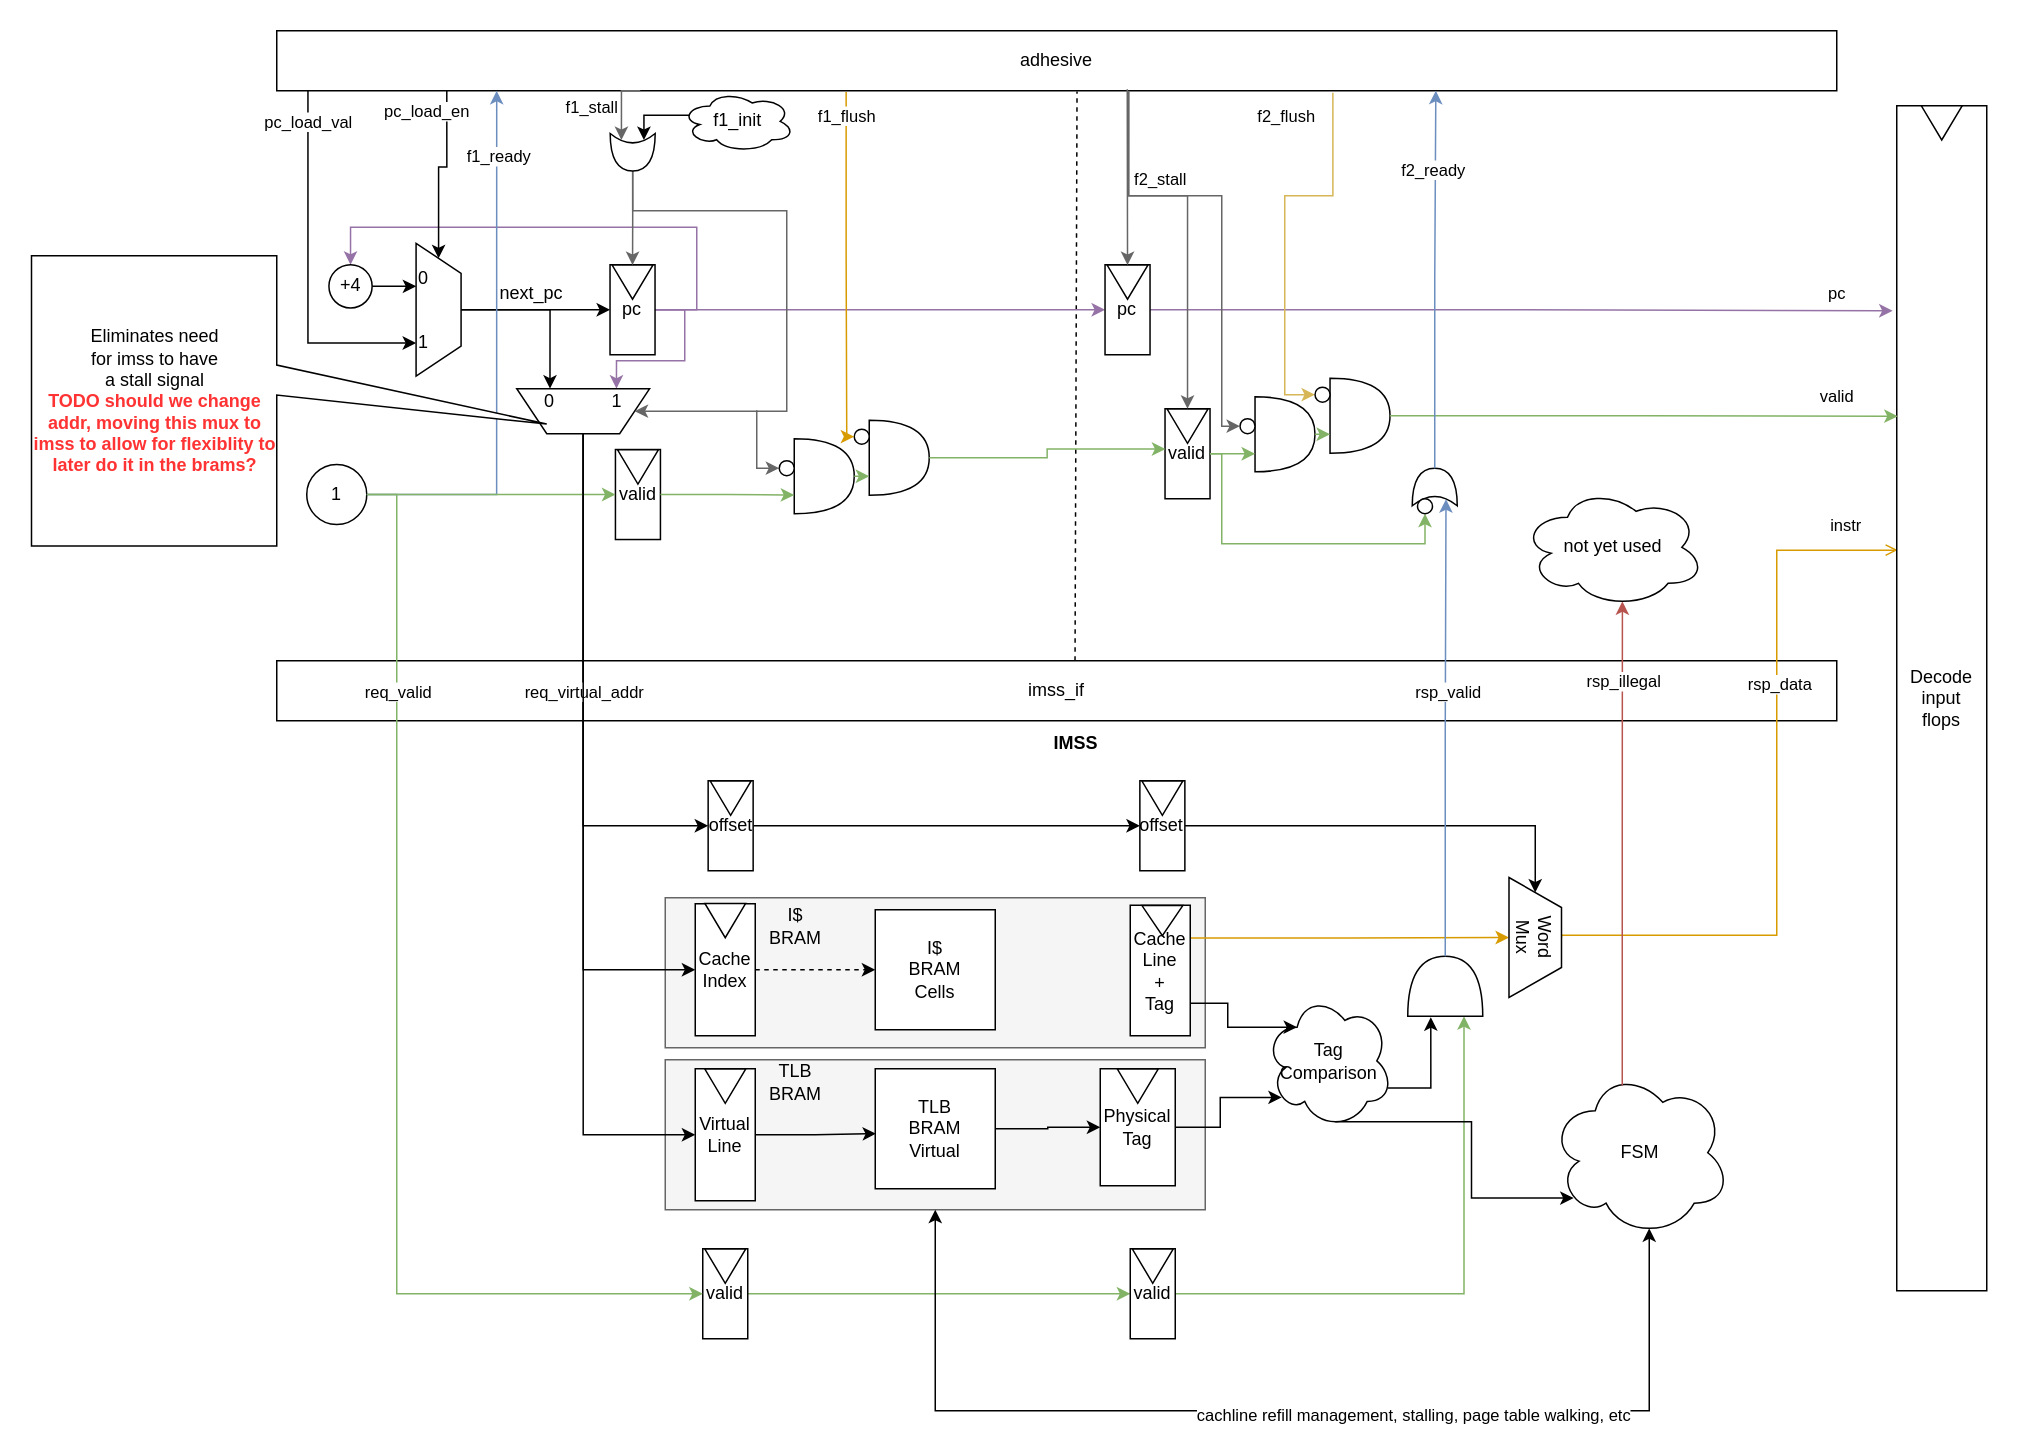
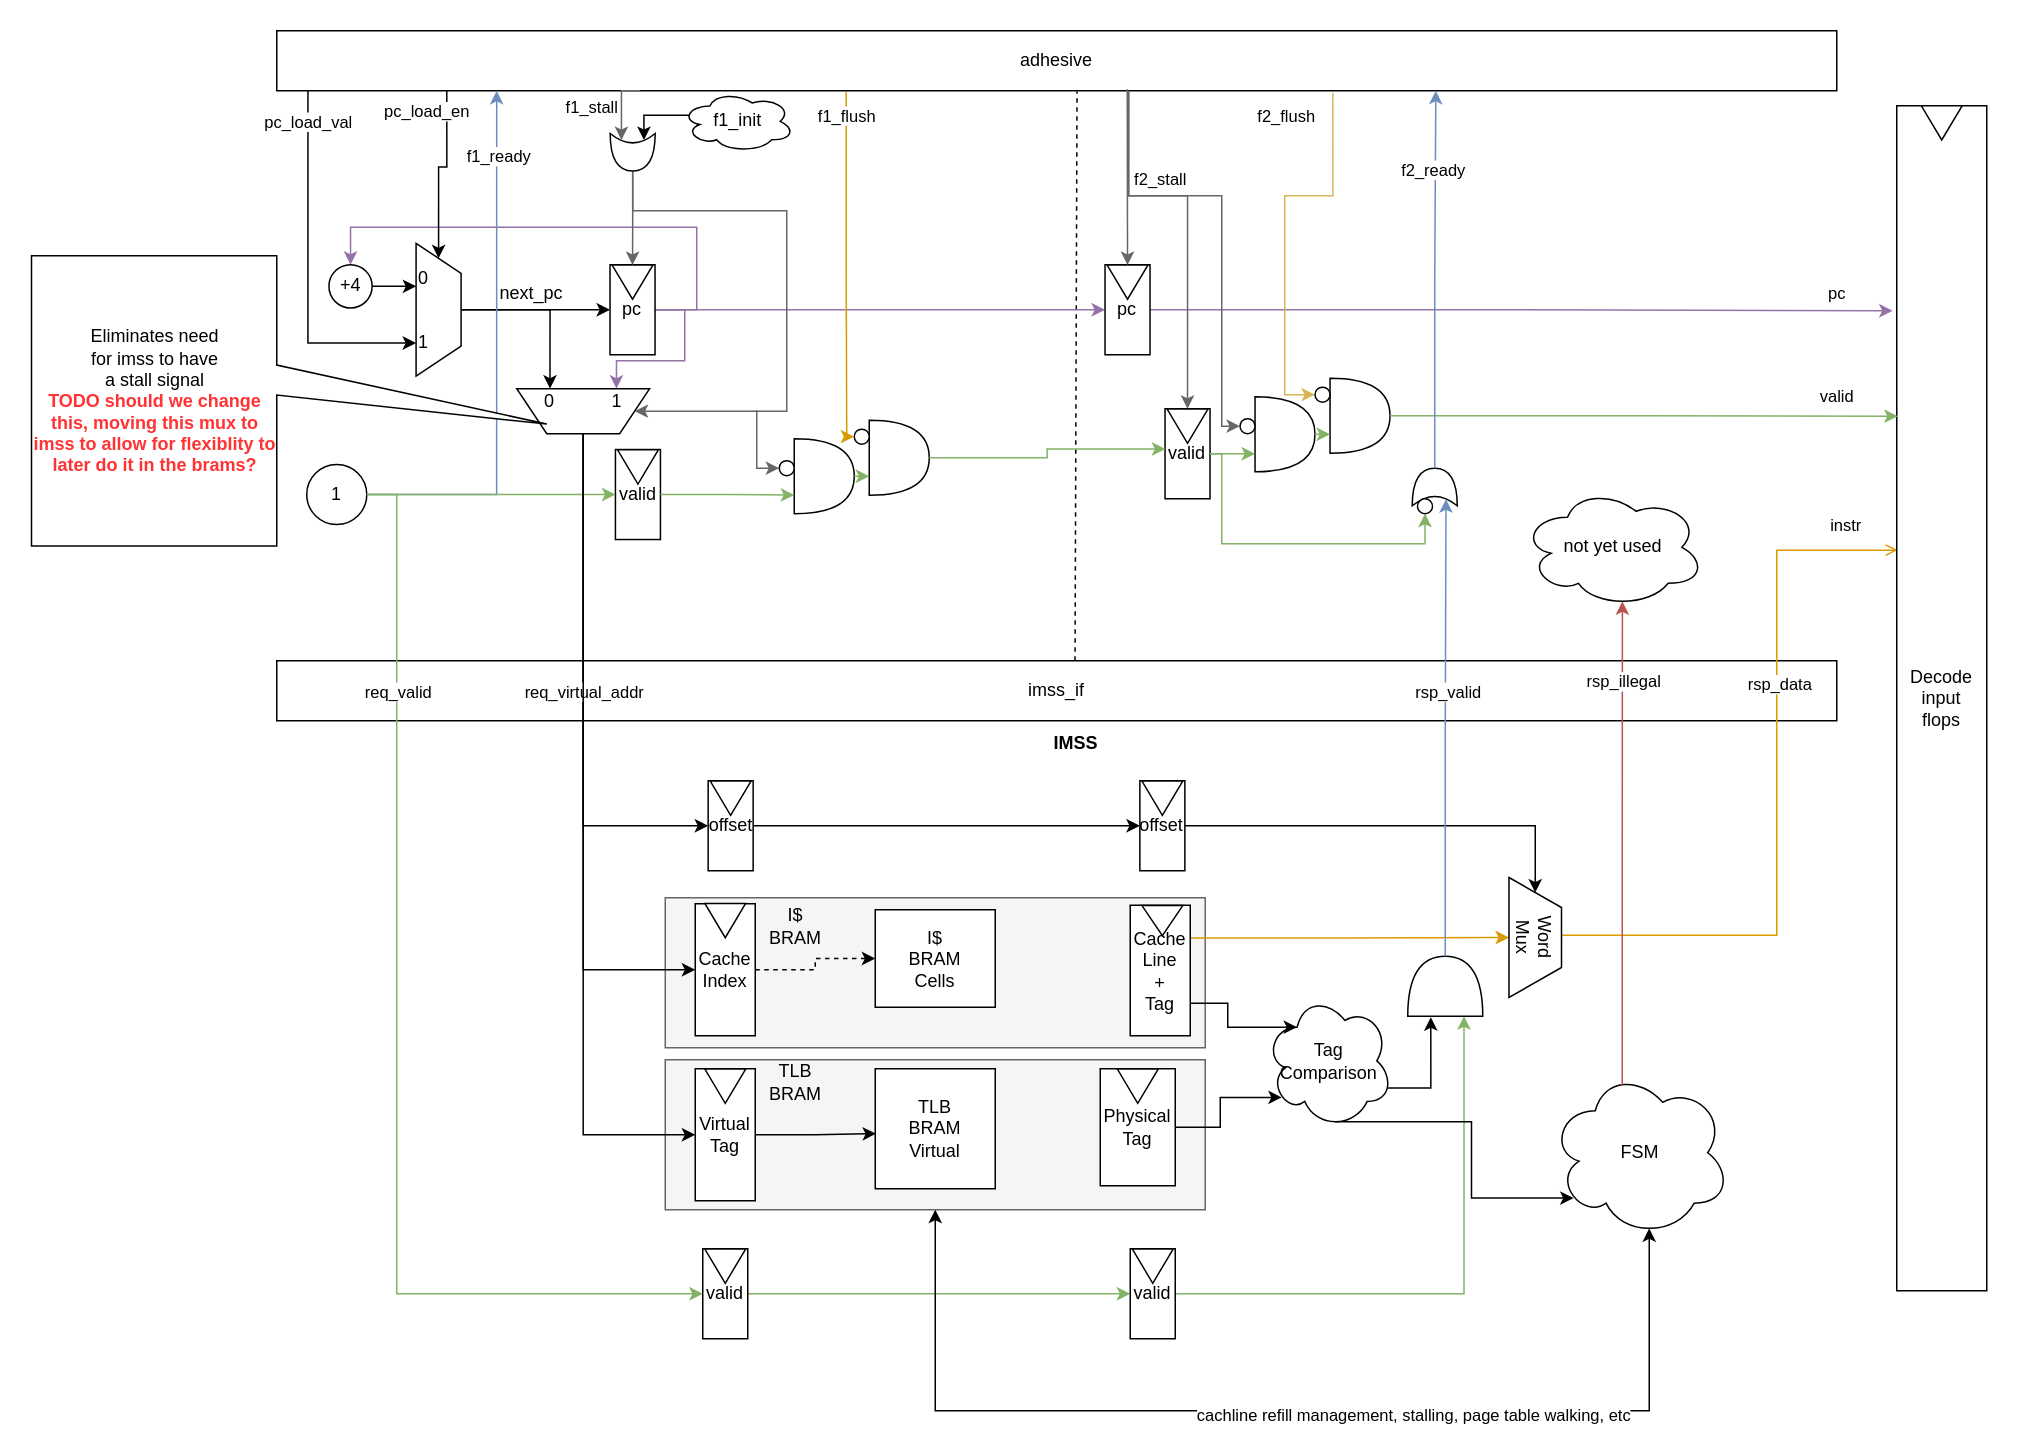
- <mxCell id="94" value="Eliminates need&lt;div&gt;for imss to have&lt;/div&gt;&lt;div&gt;a stall signal&lt;/div&gt;&lt;div&gt;&lt;b&gt;&lt;font color=&quot;#ff3333&quot;&gt;TODO should we change addr, moving this mux to imss to allow for flexiblity to later do it in the brams?&lt;/font&gt;&lt;/b&gt;&lt;/div&gt;" style="shape=callout;whiteSpace=wrap;html=1;perimeter=calloutPerimeter;direction=north;size=180;position=0.52;position2=0.42;" vertex="1" parent="1"><mxGeometry x="20.5" y="170" width="343.5" height="193.5" as="geometry" /></mxCell>
+ <mxCell id="94" value="Eliminates need&lt;div&gt;for imss to have&lt;/div&gt;&lt;div&gt;a stall signal&lt;/div&gt;&lt;div&gt;&lt;b&gt;&lt;font color=&quot;#ff3333&quot;&gt;TODO should we change this, moving this mux to imss to allow for flexiblity to later do it in the brams?&lt;/font&gt;&lt;/b&gt;&lt;/div&gt;" style="shape=callout;whiteSpace=wrap;html=1;perimeter=calloutPerimeter;direction=north;size=180;position=0.52;position2=0.42;" vertex="1" parent="1"><mxGeometry x="20.5" y="170" width="343.5" height="193.5" as="geometry" /></mxCell>
- <mxCell id="29" value="&lt;div&gt;&lt;span style=&quot;background-color: initial;&quot;&gt;I$&lt;/span&gt;&lt;br&gt;&lt;/div&gt;&lt;div&gt;BRAM&lt;/div&gt;&lt;div&gt;Cells&lt;/div&gt;" style="whiteSpace=wrap;html=1;aspect=fixed;" parent="1" vertex="1"><mxGeometry x="583" y="606" width="80" height="80" as="geometry" /></mxCell>
+ <mxCell id="29" value="&lt;div&gt;&lt;span style=&quot;background-color: initial;&quot;&gt;I$&lt;/span&gt;&lt;br&gt;&lt;/div&gt;&lt;div&gt;BRAM&lt;/div&gt;&lt;div&gt;Cells&lt;/div&gt;" style="whiteSpace=wrap;html=1;aspect=fixed;" parent="1" vertex="1"><mxGeometry x="583" y="606" width="80" height="65" as="geometry" /></mxCell>
- <mxCell id="38" style="edgeStyle=orthogonalEdgeStyle;rounded=0;orthogonalLoop=1;jettySize=auto;html=1;exitX=1;exitY=0.5;exitDx=0;exitDy=0;" parent="1" source="39" target="41" edge="1"><mxGeometry relative="1" as="geometry" /></mxCell>
- <mxCell id="36" value="Virtual&lt;div&gt;Line&lt;/div&gt;" style="rounded=0;whiteSpace=wrap;html=1;" parent="1" vertex="1"><mxGeometry x="463" y="712" width="40" height="88" as="geometry" /></mxCell>
+ <mxCell id="36" value="Virtual&lt;div&gt;Tag&lt;/div&gt;" style="rounded=0;whiteSpace=wrap;html=1;" parent="1" vertex="1"><mxGeometry x="463" y="712" width="40" height="88" as="geometry" /></mxCell>
